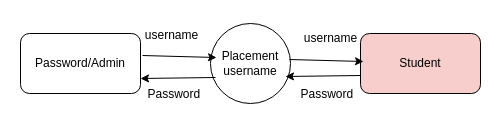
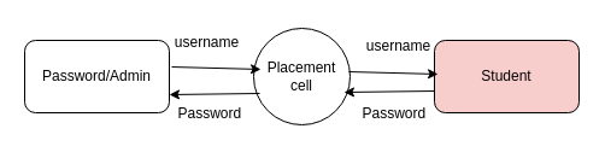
- <mxCell id="3" value="Placement username" style="ellipse;whiteSpace=wrap;html=1;aspect=fixed;" parent="1" vertex="1"><mxGeometry x="210" y="23" width="80" height="80" as="geometry" /></mxCell>
+ <mxCell id="3" value="Placement cell" style="ellipse;whiteSpace=wrap;html=1;aspect=fixed;" parent="1" vertex="1"><mxGeometry x="210" y="23" width="80" height="80" as="geometry" /></mxCell>
